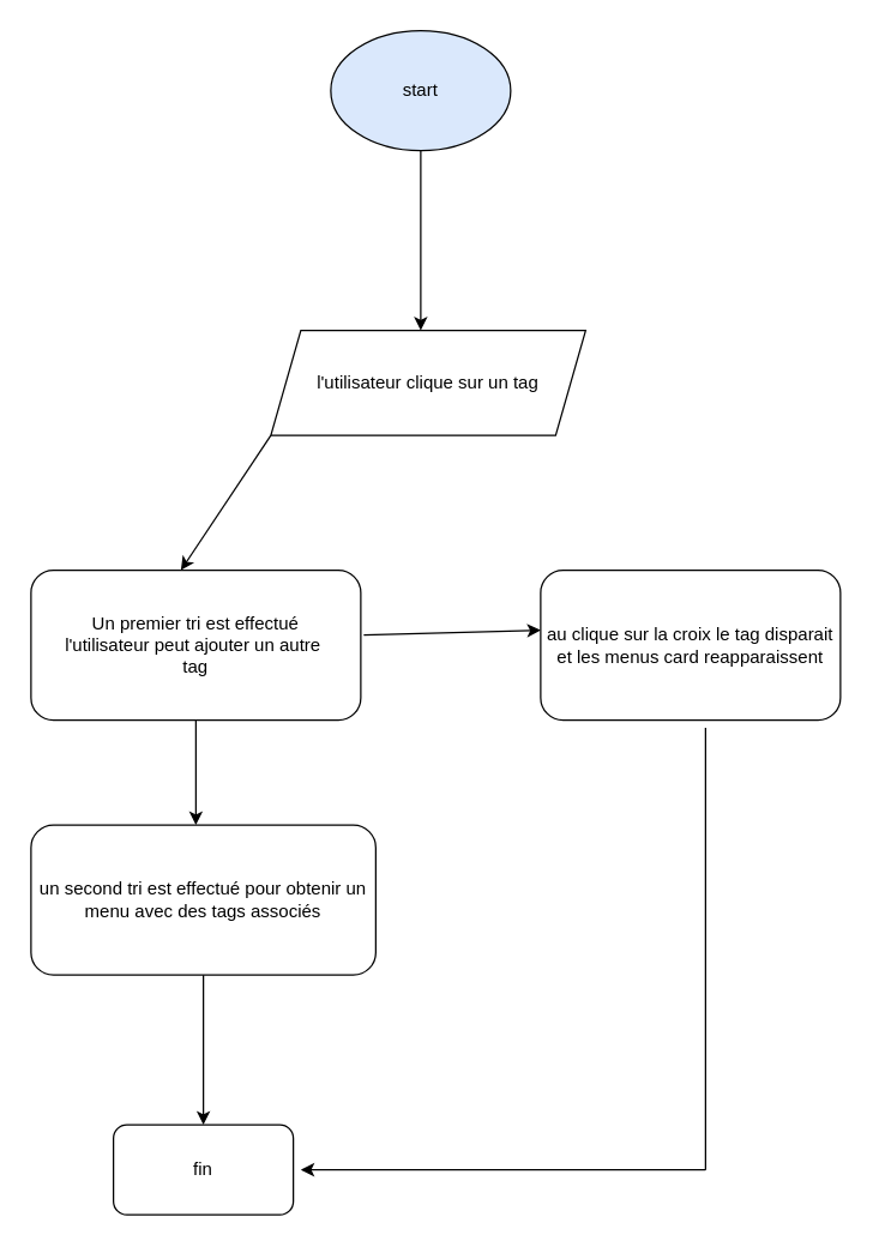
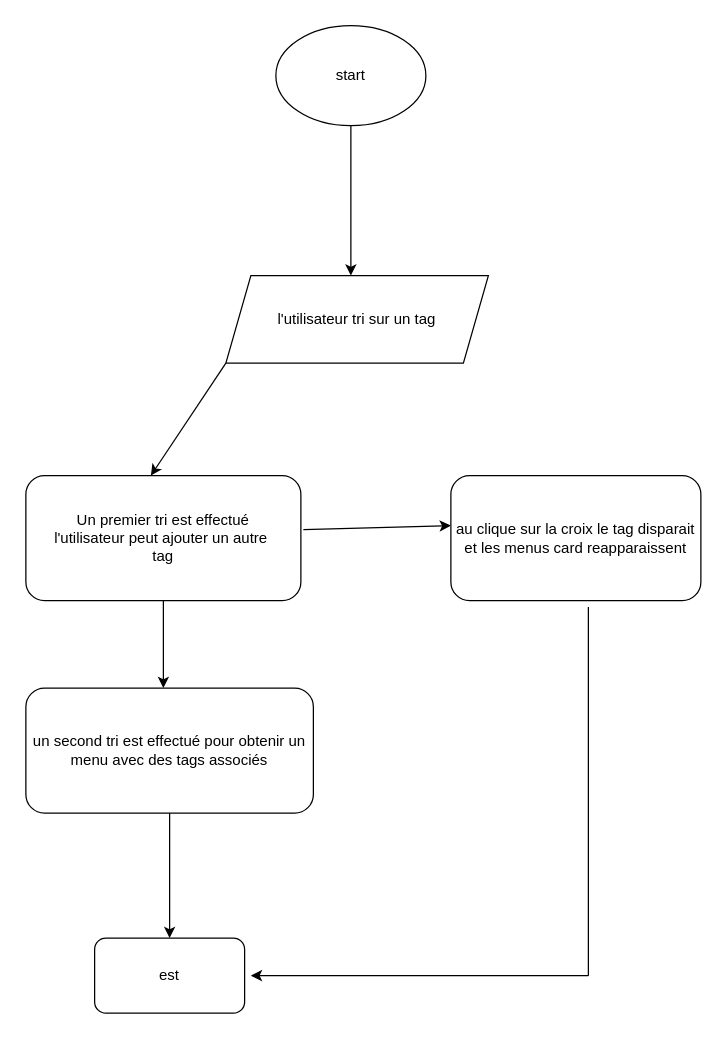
- <mxCell id="2" value="start" style="ellipse;whiteSpace=wrap;html=1;fillColor=#dae8fc;" vertex="1" parent="1"><mxGeometry x="220" y="20" width="120" height="80" as="geometry" /></mxCell>
+ <mxCell id="2" value="start" style="ellipse;whiteSpace=wrap;html=1;" vertex="1" parent="1"><mxGeometry x="220" y="20" width="120" height="80" as="geometry" /></mxCell>
- <mxCell id="4" value="l'utilisateur clique sur un tag" style="shape=parallelogram;perimeter=parallelogramPerimeter;whiteSpace=wrap;html=1;fixedSize=1;" vertex="1" parent="1"><mxGeometry x="180" y="220" width="210" height="70" as="geometry" /></mxCell>
+ <mxCell id="4" value="l'utilisateur tri sur un tag" style="shape=parallelogram;perimeter=parallelogramPerimeter;whiteSpace=wrap;html=1;fixedSize=1;" vertex="1" parent="1"><mxGeometry x="180" y="220" width="210" height="70" as="geometry" /></mxCell>
- <mxCell id="12" value="fin" style="rounded=1;whiteSpace=wrap;html=1;" vertex="1" parent="1"><mxGeometry x="75" y="750" width="120" height="60" as="geometry" /></mxCell>
+ <mxCell id="12" value="est" style="rounded=1;whiteSpace=wrap;html=1;" vertex="1" parent="1"><mxGeometry x="75" y="750" width="120" height="60" as="geometry" /></mxCell>
